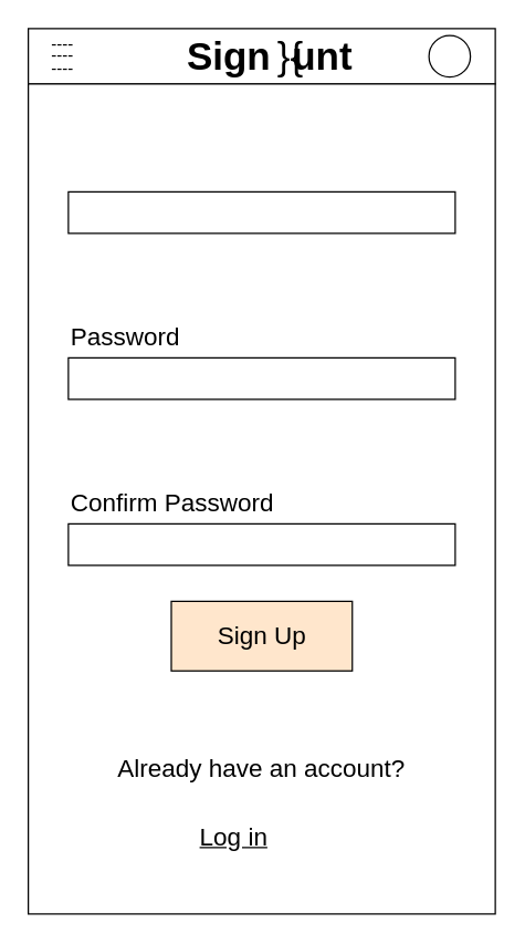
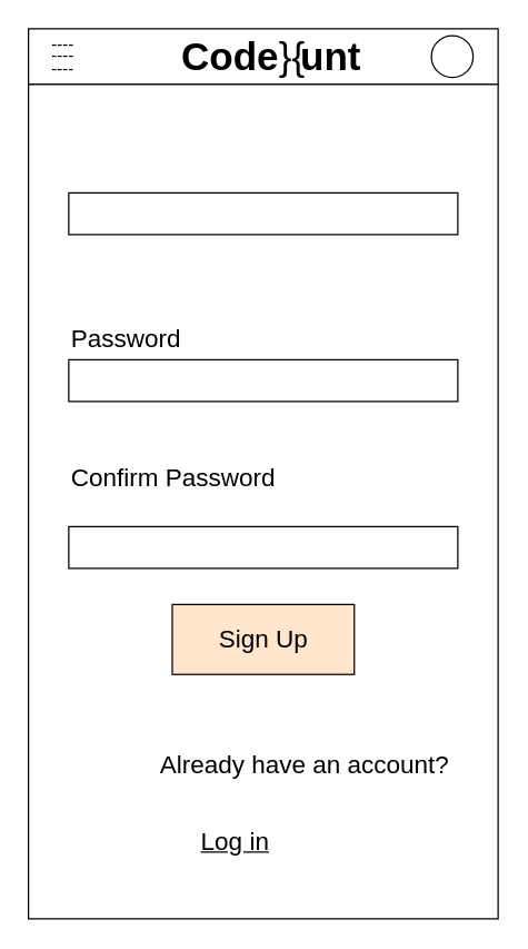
- <mxCell id="5" value="&lt;b&gt;Sign&amp;nbsp; unt&lt;/b&gt;" style="text;html=1;strokeColor=none;fillColor=none;align=center;verticalAlign=middle;whiteSpace=wrap;rounded=0;fontSize=28;" vertex="1" parent="1"><mxGeometry x="80" y="25" width="230" height="30" as="geometry" /></mxCell>
+ <mxCell id="5" value="&lt;b&gt;Code&amp;nbsp; unt&lt;/b&gt;" style="text;html=1;strokeColor=none;fillColor=none;align=center;verticalAlign=middle;whiteSpace=wrap;rounded=0;fontSize=28;" vertex="1" parent="1"><mxGeometry x="80" y="25" width="230" height="30" as="geometry" /></mxCell>
- <mxCell id="12" value="Confirm Password" style="text;html=1;strokeColor=none;fillColor=none;align=left;verticalAlign=middle;whiteSpace=wrap;rounded=0;fontSize=18;" vertex="1" parent="1"><mxGeometry x="49" y="348" width="151" height="30" as="geometry" /></mxCell>
+ <mxCell id="12" value="Confirm Password" style="text;html=1;strokeColor=none;fillColor=none;align=left;verticalAlign=middle;whiteSpace=wrap;rounded=0;fontSize=18;" vertex="1" parent="1"><mxGeometry x="49" y="328" width="151" height="30" as="geometry" /></mxCell>
- <mxCell id="14" value="Already have an account?" style="text;html=1;strokeColor=none;fillColor=none;align=center;verticalAlign=middle;whiteSpace=wrap;rounded=0;fontSize=18;" vertex="1" parent="1"><mxGeometry x="68.17" y="540" width="241.66" height="30" as="geometry" /></mxCell>
+ <mxCell id="14" value="Already have an account?" style="text;html=1;strokeColor=none;fillColor=none;align=center;verticalAlign=middle;whiteSpace=wrap;rounded=0;fontSize=18;" vertex="1" parent="1"><mxGeometry x="98.17" y="535" width="241.66" height="30" as="geometry" /></mxCell>
